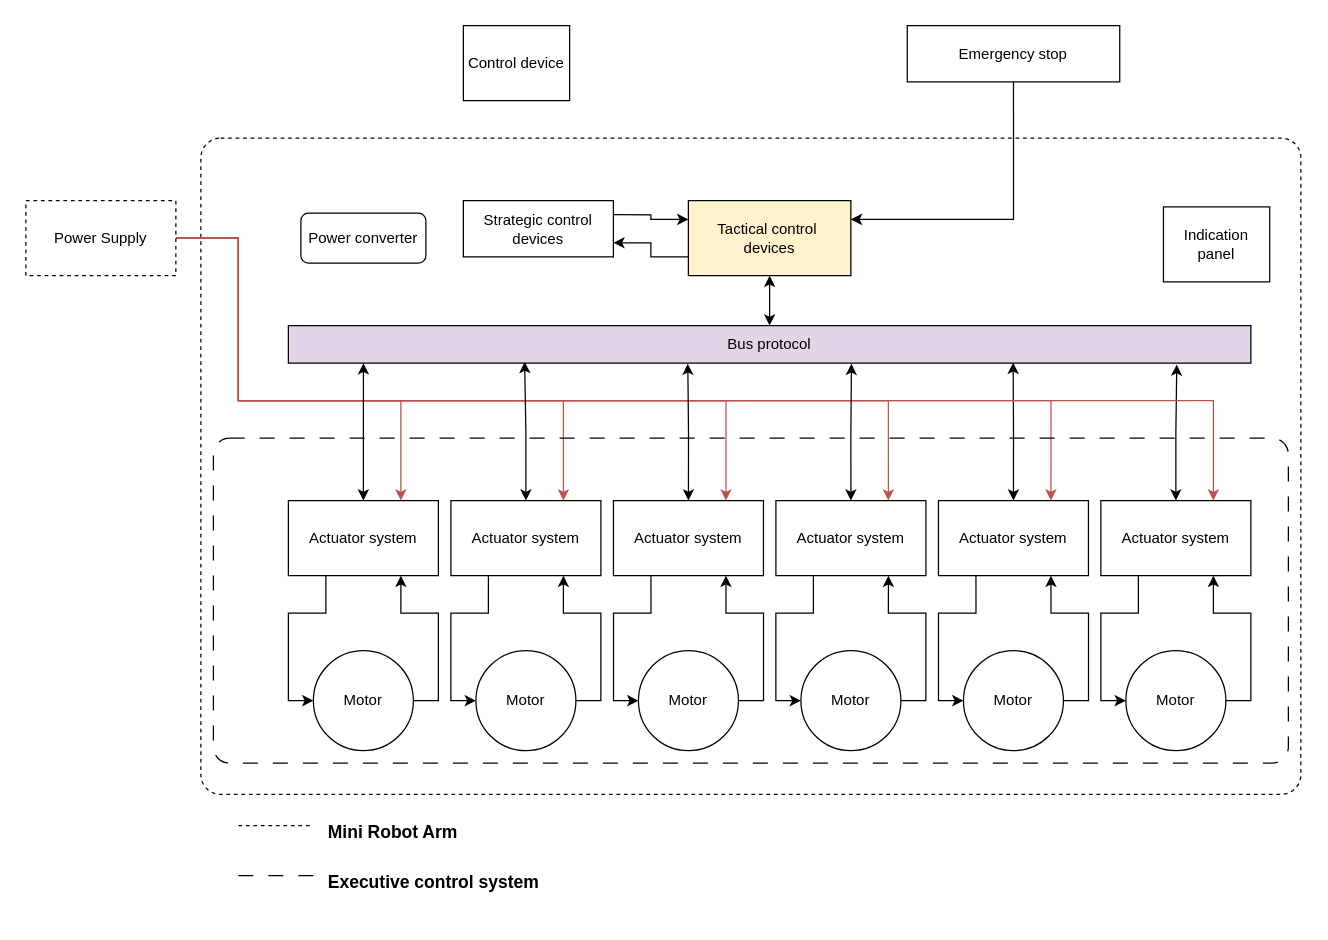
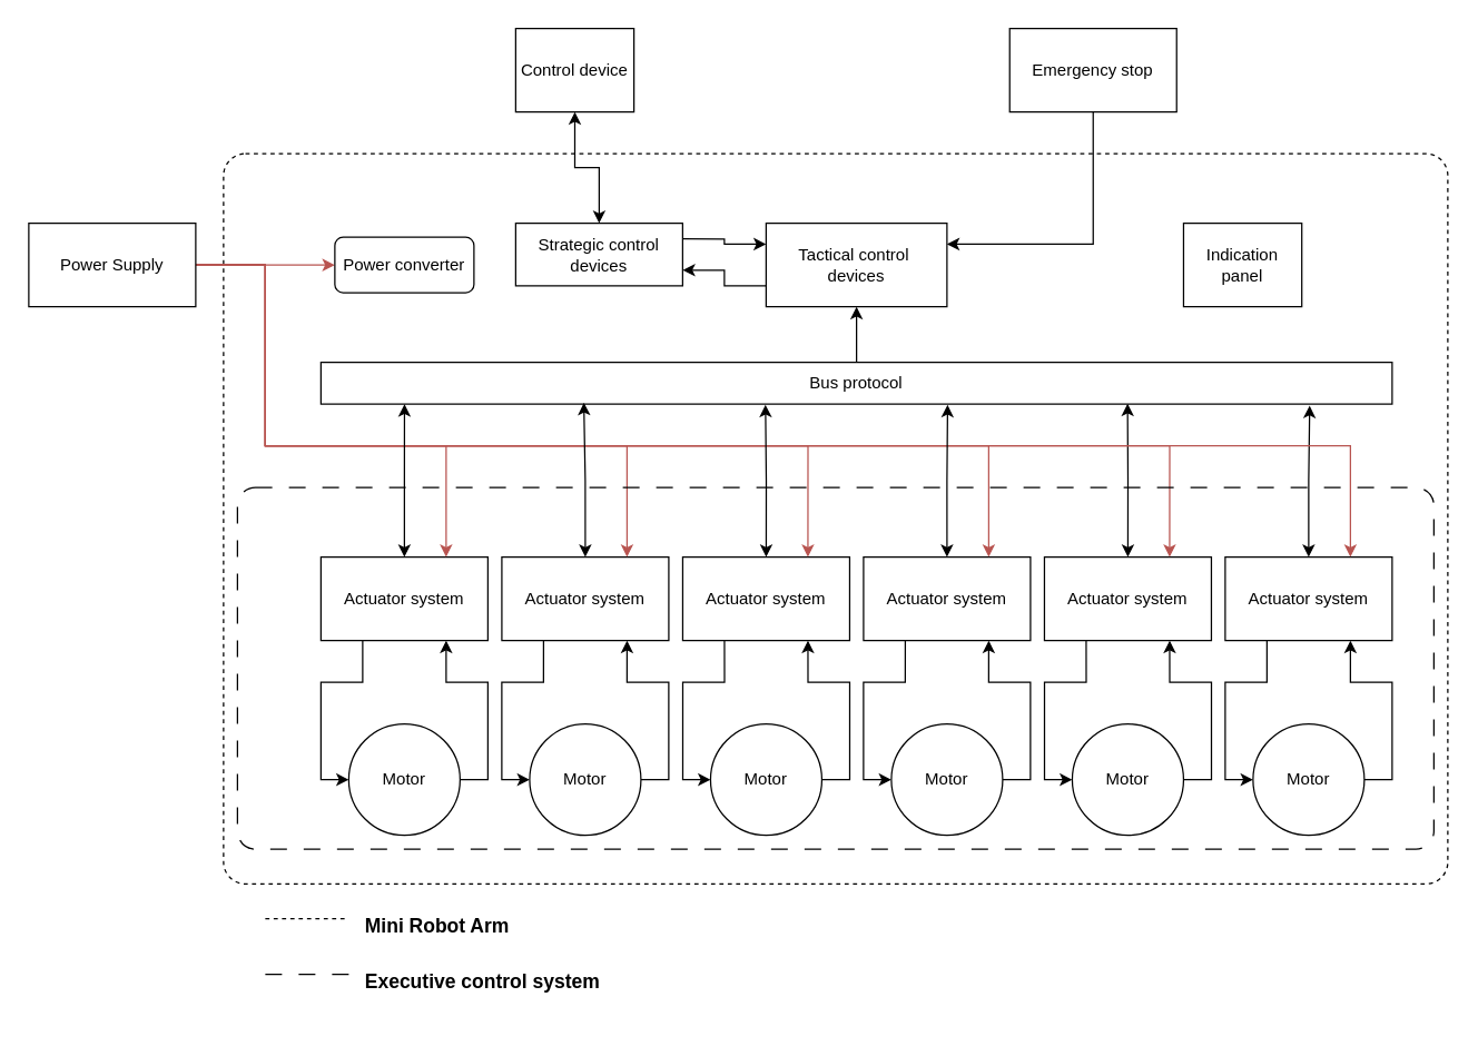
- <mxCell id="52" value="Emergency stop" style="rounded=0;whiteSpace=wrap;html=1;" parent="1" vertex="1"><mxGeometry x="725.09" y="20" width="170" height="45" as="geometry" /></mxCell>
+ <mxCell id="52" value="Emergency stop" style="rounded=0;whiteSpace=wrap;html=1;" parent="1" vertex="1"><mxGeometry x="725.09" y="20" width="120" height="60" as="geometry" /></mxCell>
+ <mxCell id="53" style="edgeStyle=orthogonalEdgeStyle;rounded=0;orthogonalLoop=1;jettySize=auto;html=1;exitX=0.5;exitY=1;exitDx=0;exitDy=0;startArrow=classic;startFill=1;" parent="1" source="54" target="9" edge="1"><mxGeometry relative="1" as="geometry" /></mxCell>
- <mxCell id="44" value="Power Supply" style="rounded=0;whiteSpace=wrap;html=1;dashed=1;" parent="1" vertex="1"><mxGeometry x="20" y="160" width="120" height="60" as="geometry" /></mxCell>
+ <mxCell id="44" value="Power Supply" style="rounded=0;whiteSpace=wrap;html=1;" parent="1" vertex="1"><mxGeometry x="20" y="160" width="120" height="60" as="geometry" /></mxCell>
+ <mxCell id="37" style="edgeStyle=orthogonalEdgeStyle;rounded=0;orthogonalLoop=1;jettySize=auto;html=1;exitX=1;exitY=0.5;exitDx=0;exitDy=0;entryX=0;entryY=0.5;entryDx=0;entryDy=0;fillColor=#f8cecc;strokeColor=#b85450;" parent="1" source="44" target="45" edge="1"><mxGeometry relative="1" as="geometry"><mxPoint x="260" y="190" as="targetPoint" /><Array as="points"><mxPoint x="200" y="190" /><mxPoint x="200" y="190" /></Array></mxGeometry></mxCell>
- <mxCell id="6" value="&lt;div&gt;Tactical control&amp;nbsp;&lt;/div&gt;&lt;div&gt;devices&lt;/div&gt;" style="rounded=0;whiteSpace=wrap;html=1;fillColor=#fff2cc;" parent="1" vertex="1"><mxGeometry x="550" y="160" width="130" height="60" as="geometry" /></mxCell>
+ <mxCell id="6" value="&lt;div&gt;Tactical control&amp;nbsp;&lt;/div&gt;&lt;div&gt;devices&lt;/div&gt;" style="rounded=0;whiteSpace=wrap;html=1;" parent="1" vertex="1"><mxGeometry x="550" y="160" width="130" height="60" as="geometry" /></mxCell>
- <mxCell id="7" value="Indication panel" style="rounded=0;whiteSpace=wrap;html=1;" parent="1" vertex="1"><mxGeometry x="930.06" y="165" width="85" height="60" as="geometry" /></mxCell>
+ <mxCell id="7" value="Indication panel" style="rounded=0;whiteSpace=wrap;html=1;" parent="1" vertex="1"><mxGeometry x="850.06" y="160" width="85" height="60" as="geometry" /></mxCell>
- <mxCell id="4" style="edgeStyle=orthogonalEdgeStyle;rounded=0;orthogonalLoop=1;jettySize=auto;html=1;exitX=0.5;exitY=1;exitDx=0;exitDy=0;startArrow=classic;startFill=1;" parent="1" source="6" target="46" edge="1"><mxGeometry relative="1" as="geometry" /></mxCell>
+ <mxCell id="4" style="edgeStyle=orthogonalEdgeStyle;rounded=0;orthogonalLoop=1;jettySize=auto;html=1;exitX=0.5;exitY=1;exitDx=0;exitDy=0;startArrow=classic;startFill=1;endArrow=none;" parent="1" source="6" target="46" edge="1"><mxGeometry relative="1" as="geometry" /></mxCell>
- <mxCell id="46" value="Bus protocol" style="rounded=0;whiteSpace=wrap;html=1;fillColor=#e1d5e7;" parent="1" vertex="1"><mxGeometry x="230" y="260" width="770" height="30" as="geometry" /></mxCell>
+ <mxCell id="46" value="Bus protocol" style="rounded=0;whiteSpace=wrap;html=1;" parent="1" vertex="1"><mxGeometry x="230" y="260" width="770" height="30" as="geometry" /></mxCell>
